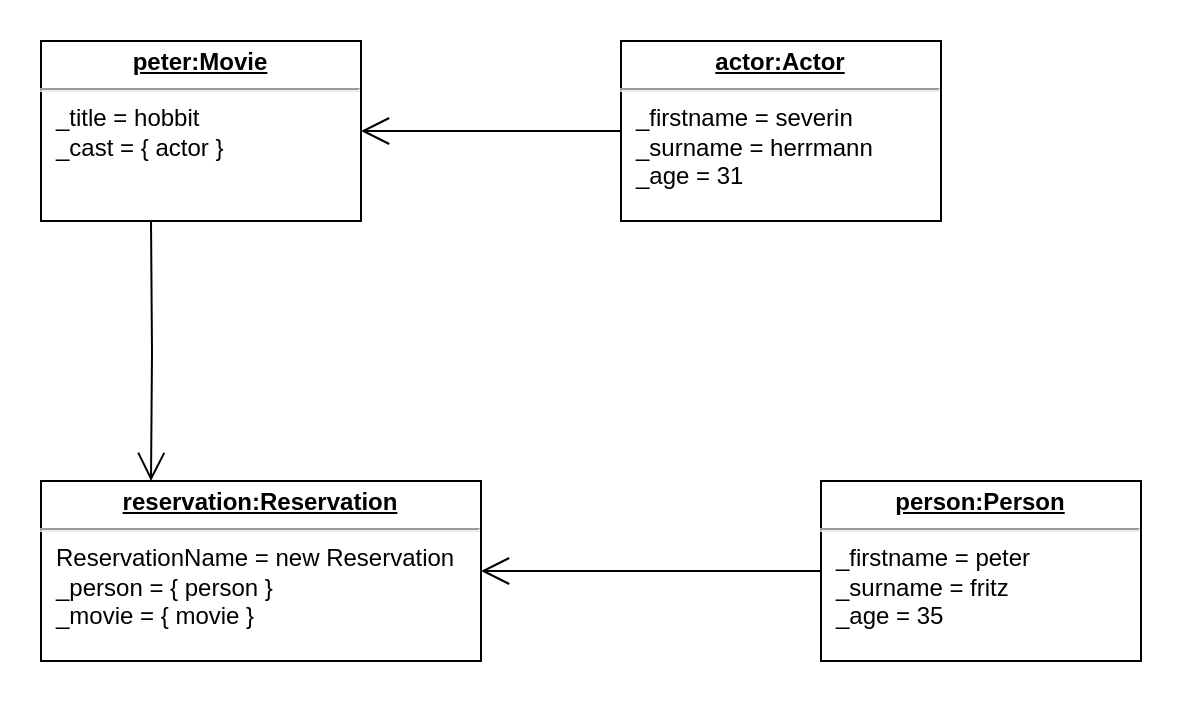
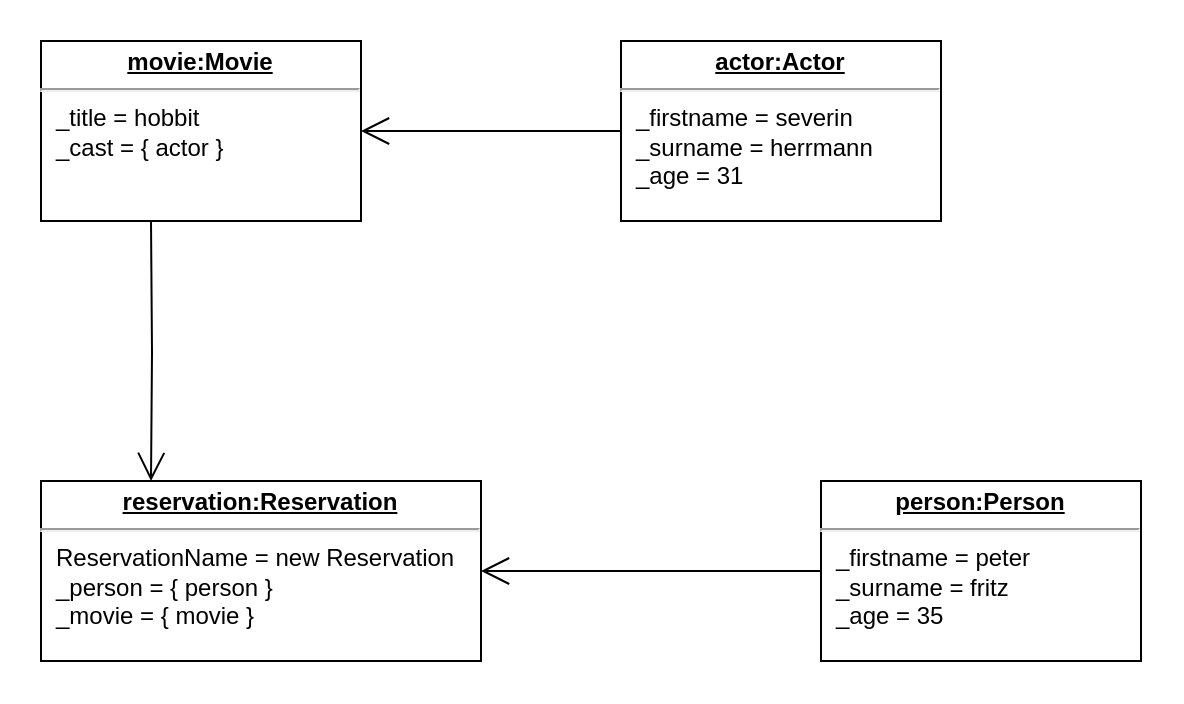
- <mxCell id="3" value="&lt;p style=&quot;margin: 0px ; margin-top: 4px ; text-align: center ; text-decoration: underline&quot;&gt;&lt;b&gt;peter:Movie&lt;/b&gt;&lt;/p&gt;&lt;hr&gt;&lt;p style=&quot;margin: 0px ; margin-left: 8px&quot;&gt;_title = hobbit&lt;br&gt;_cast = { actor }&lt;br&gt;&lt;br&gt;&lt;/p&gt;" style="verticalAlign=top;align=left;overflow=fill;fontSize=12;fontFamily=Helvetica;html=1;" parent="1" vertex="1"><mxGeometry x="20" y="20" width="160" height="90" as="geometry" /></mxCell>
+ <mxCell id="3" value="&lt;p style=&quot;margin: 0px ; margin-top: 4px ; text-align: center ; text-decoration: underline&quot;&gt;&lt;b&gt;movie:Movie&lt;/b&gt;&lt;/p&gt;&lt;hr&gt;&lt;p style=&quot;margin: 0px ; margin-left: 8px&quot;&gt;_title = hobbit&lt;br&gt;_cast = { actor }&lt;br&gt;&lt;br&gt;&lt;/p&gt;" style="verticalAlign=top;align=left;overflow=fill;fontSize=12;fontFamily=Helvetica;html=1;" parent="1" vertex="1"><mxGeometry x="20" y="20" width="160" height="90" as="geometry" /></mxCell>
